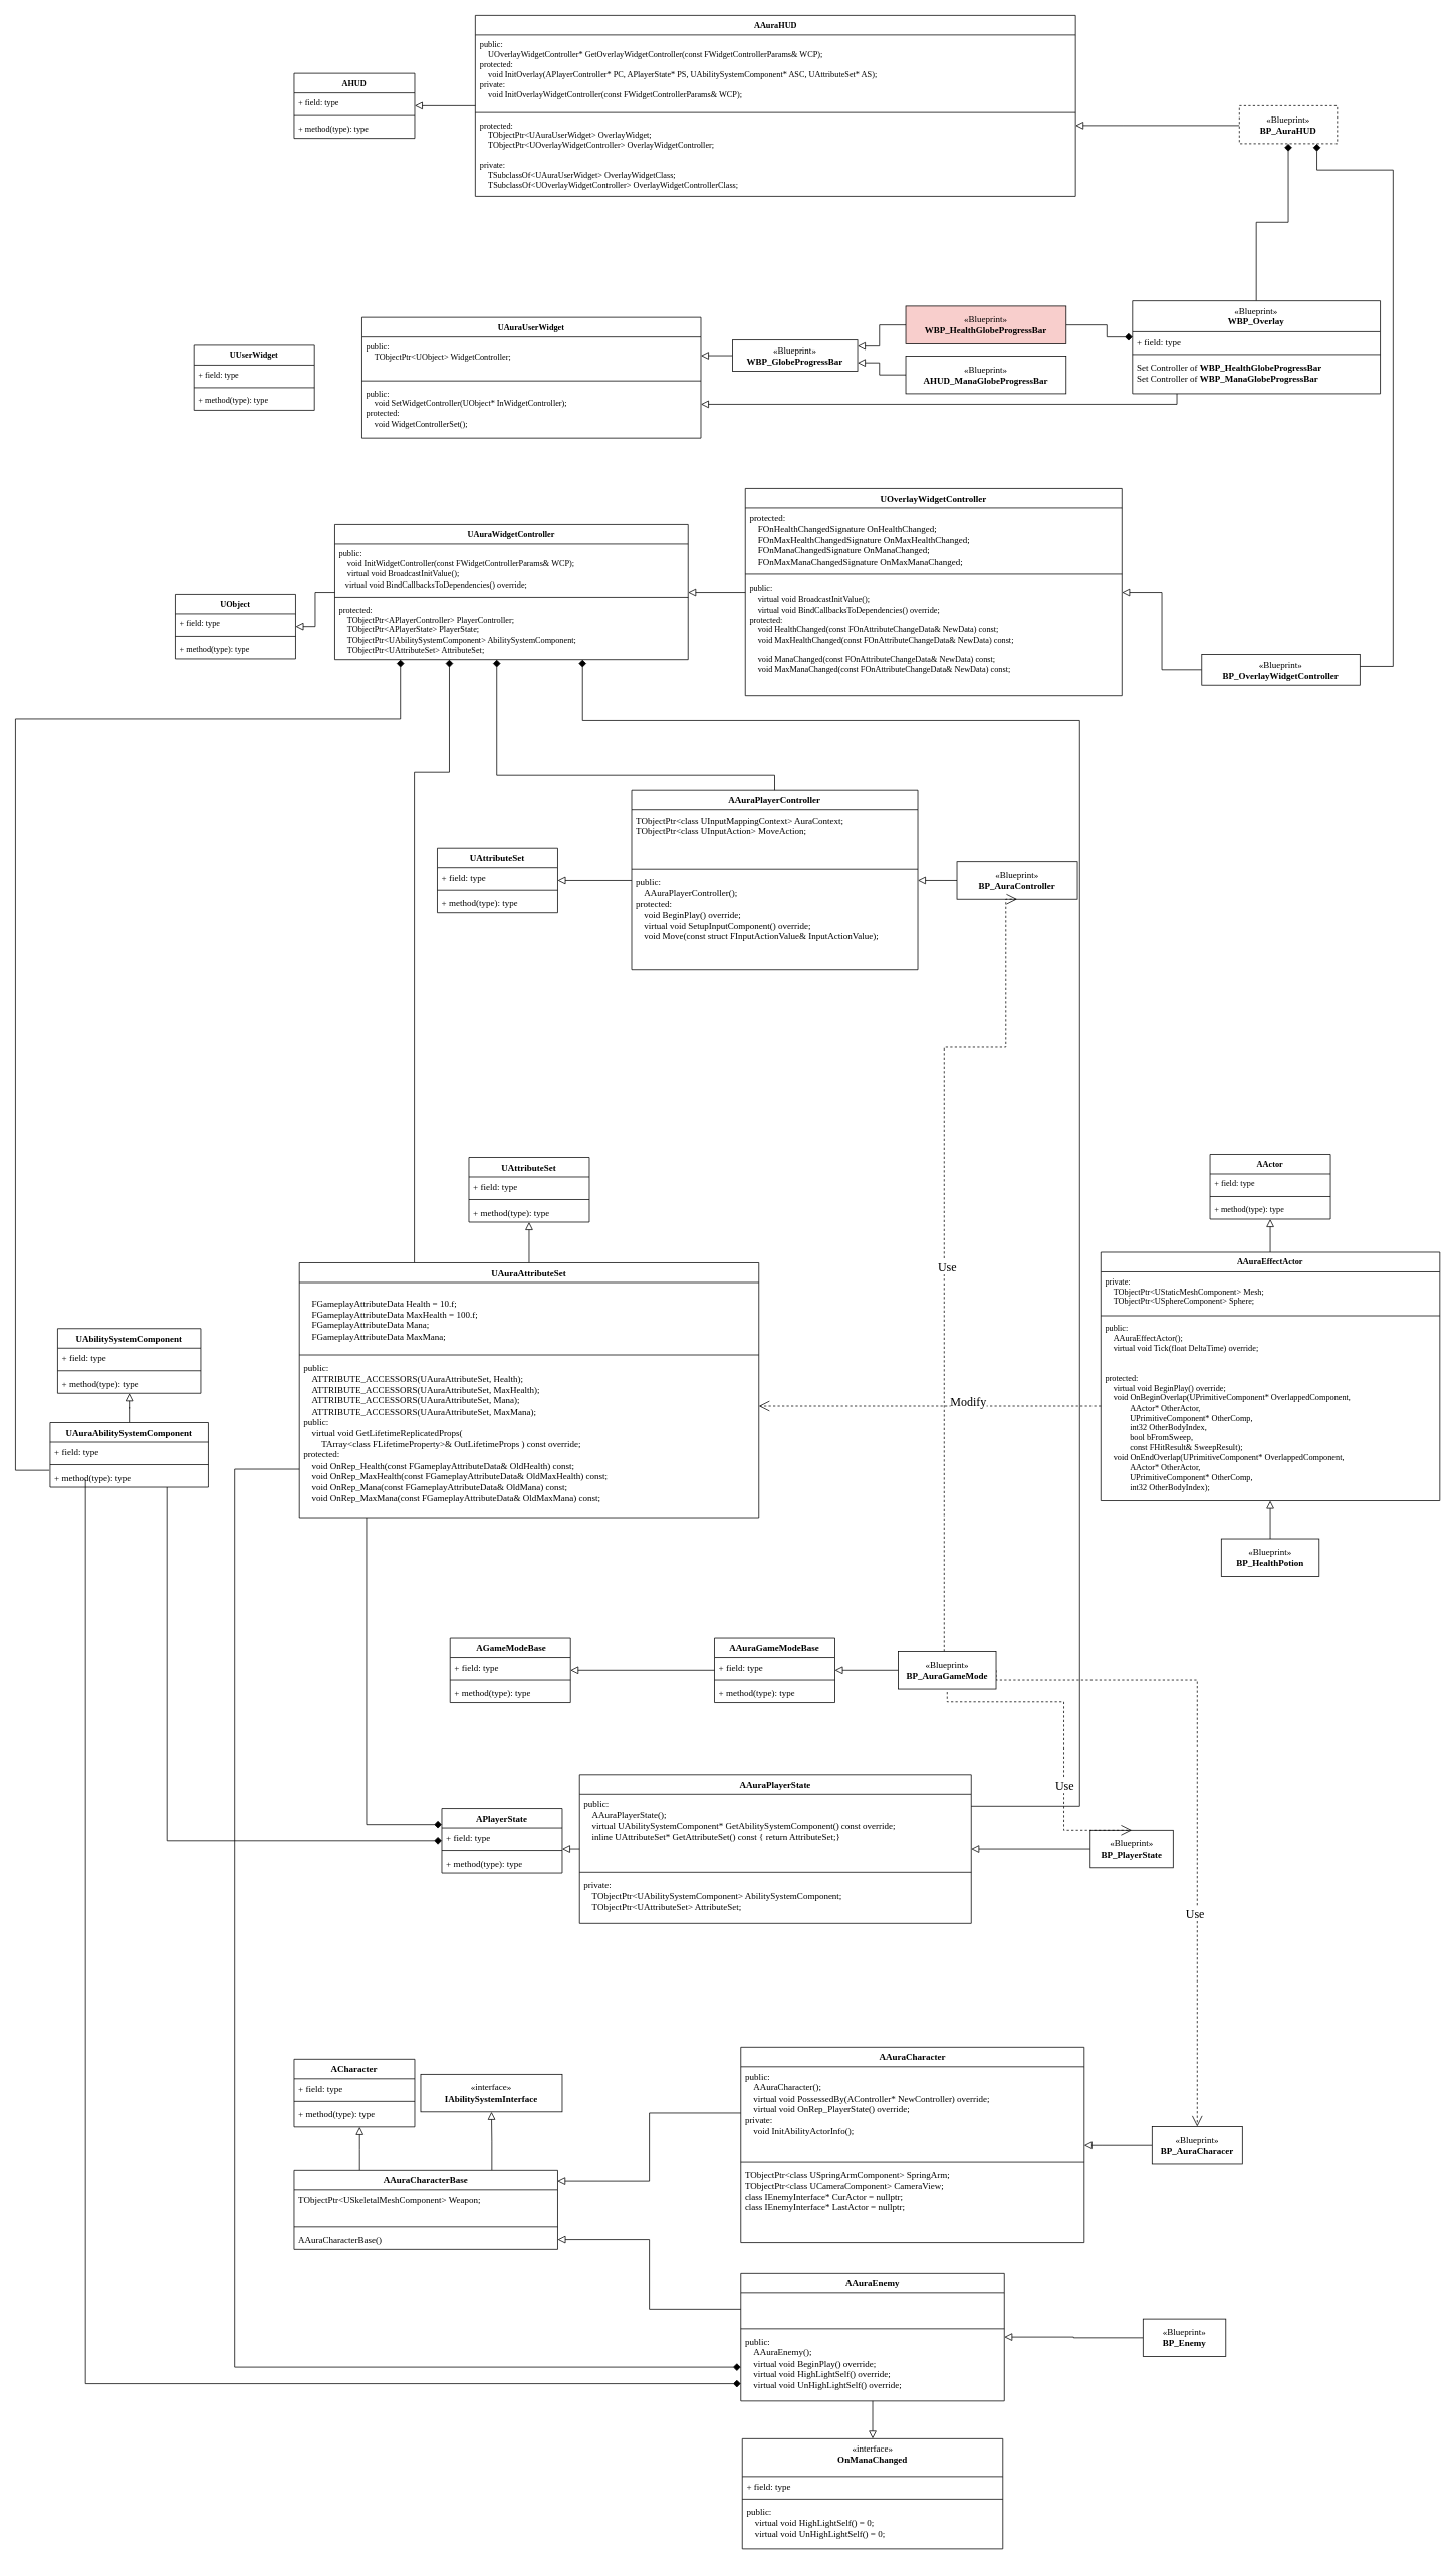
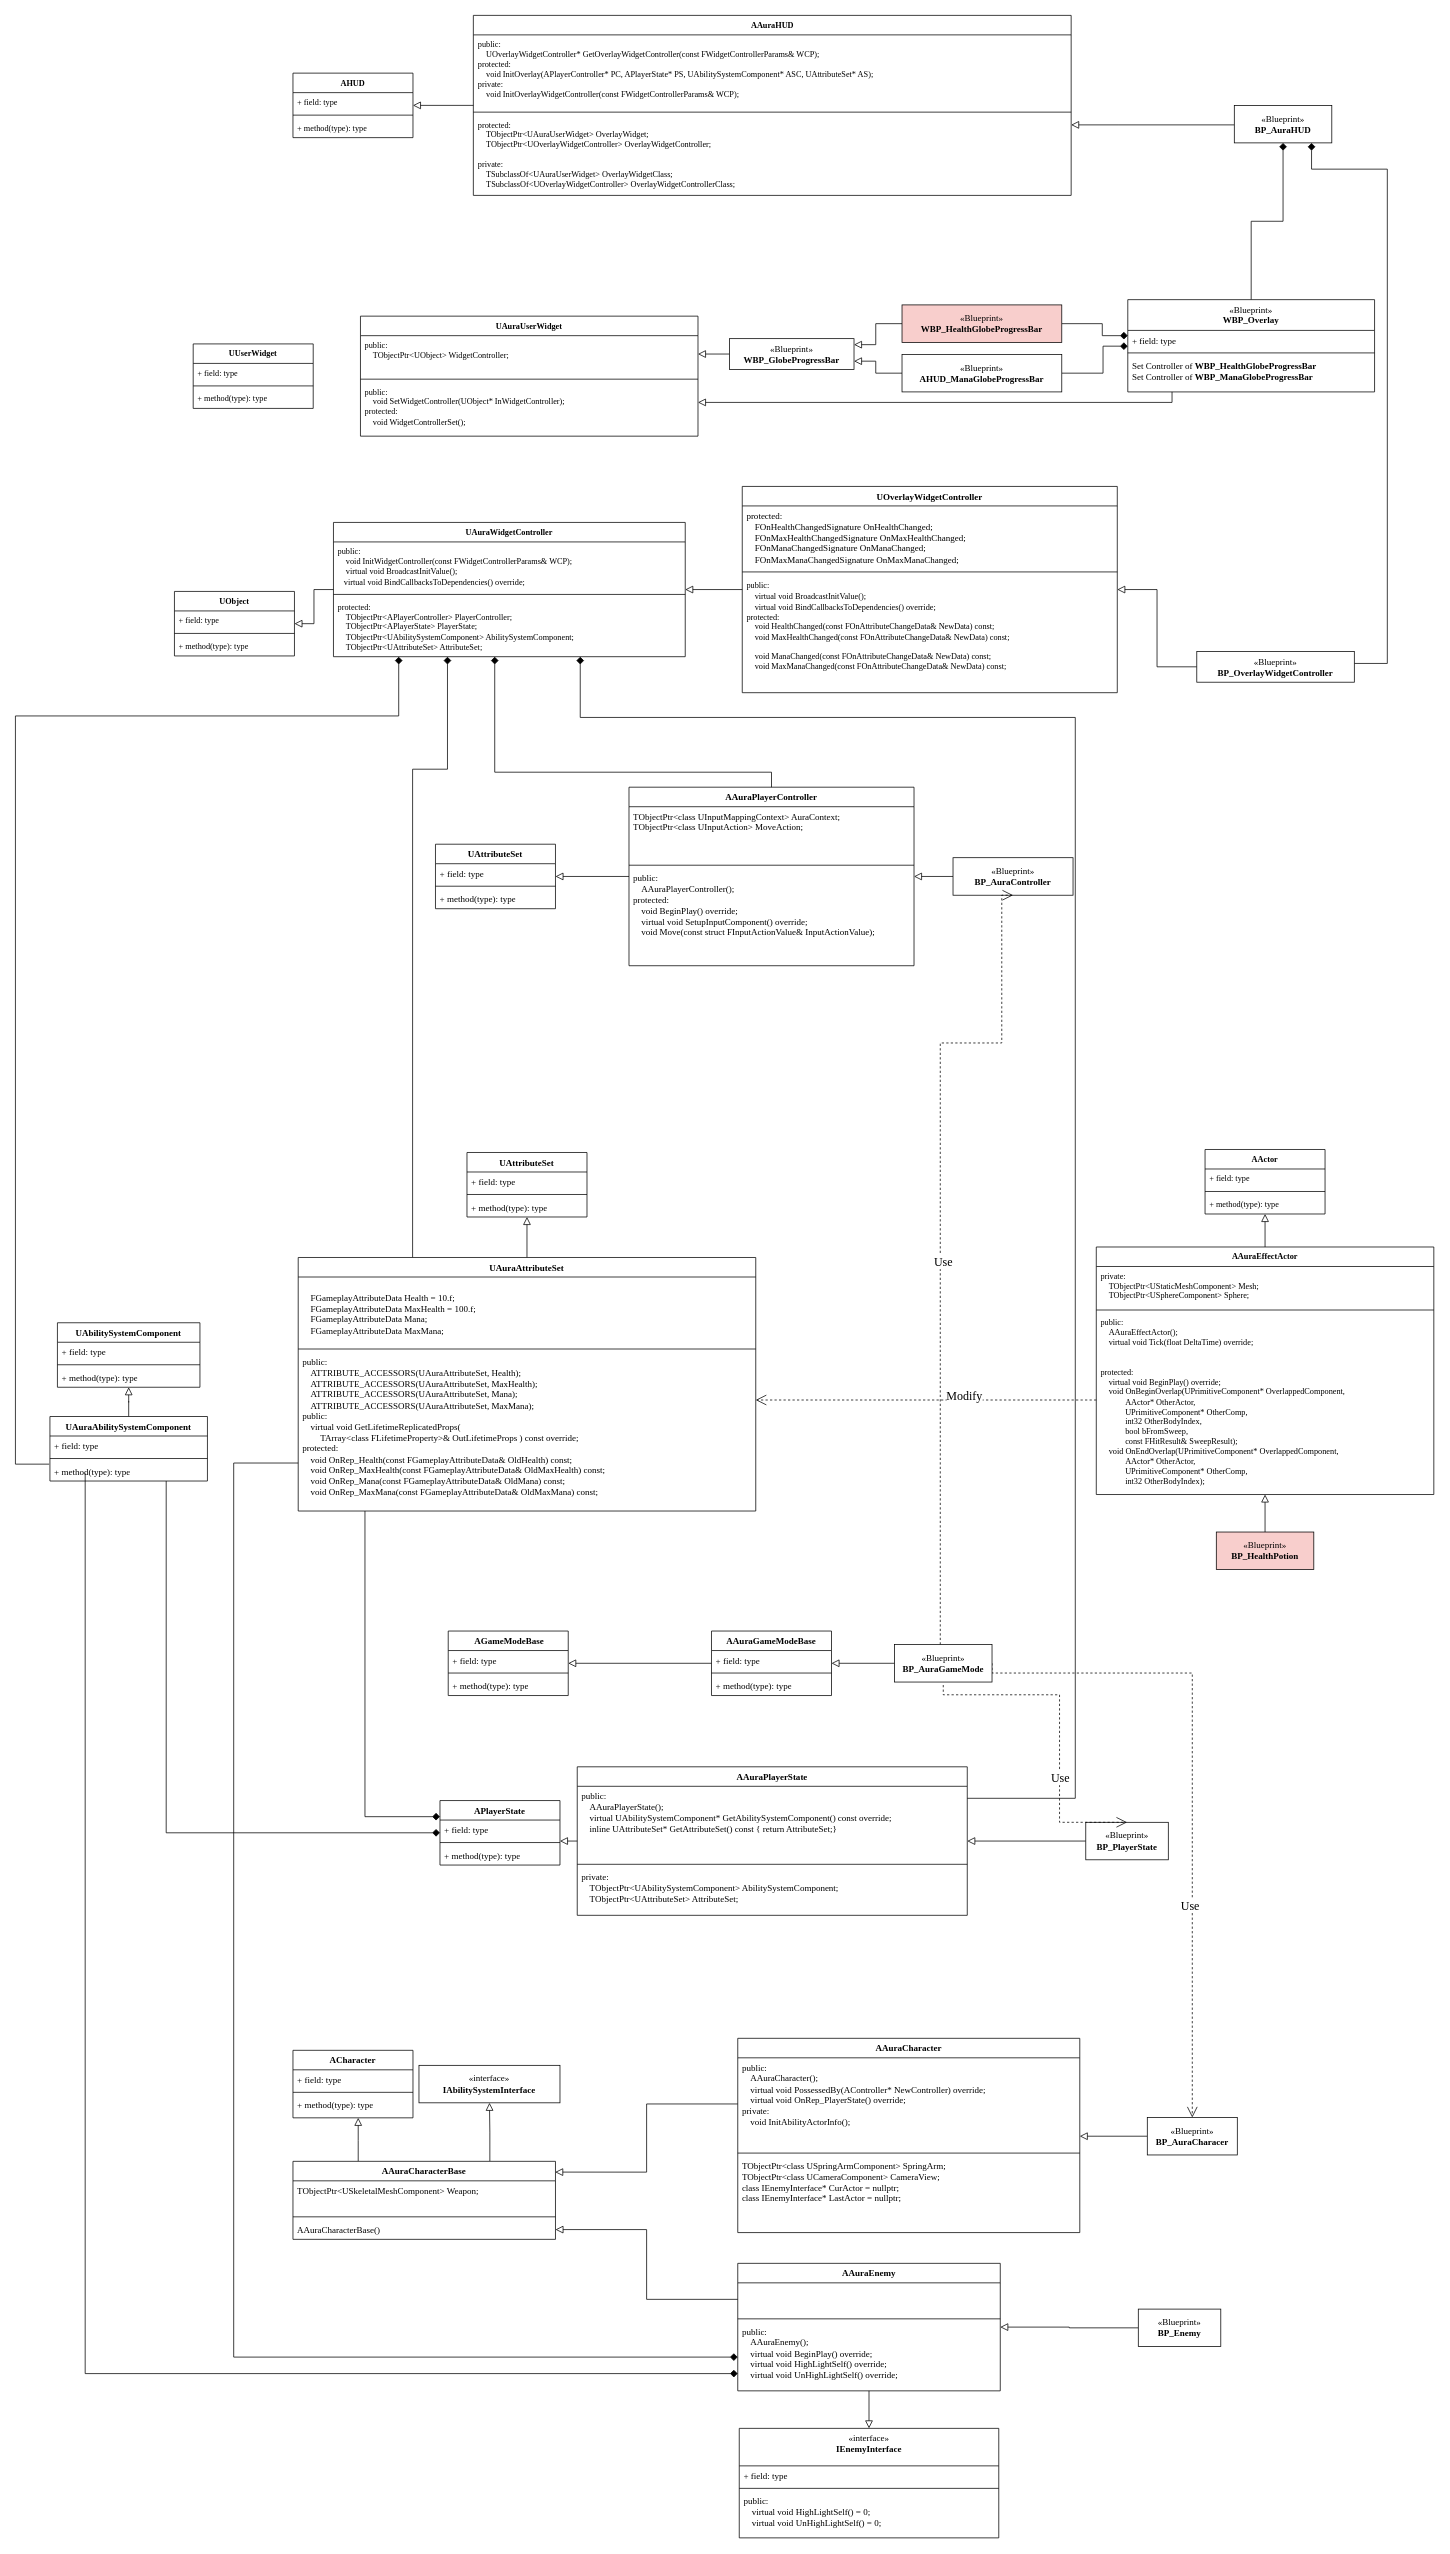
- <mxCell id="141" value="«Blueprint»&lt;br&gt;&lt;b&gt;BP_AuraHUD&lt;/b&gt;" style="html=1;whiteSpace=wrap;fontFamily=Fira Code Regular;dashed=1;" parent="1" vertex="1"><mxGeometry x="1645" y="140" width="130" height="50" as="geometry" /></mxCell>
+ <mxCell id="141" value="«Blueprint»&lt;br&gt;&lt;b&gt;BP_AuraHUD&lt;/b&gt;" style="html=1;whiteSpace=wrap;fontFamily=Fira Code Regular;" parent="1" vertex="1"><mxGeometry x="1645" y="140" width="130" height="50" as="geometry" /></mxCell>
+ <mxCell id="152" style="edgeStyle=orthogonalEdgeStyle;rounded=0;orthogonalLoop=1;jettySize=auto;html=1;strokeColor=default;align=center;verticalAlign=middle;fontFamily=Fira Code Regular;fontSize=11;fontColor=default;labelBackgroundColor=default;endArrow=diamond;endFill=1;endSize=8;" parent="1" source="153" target="156" edge="1"><mxGeometry relative="1" as="geometry"><Array as="points"><mxPoint x="1470" y="497" /><mxPoint x="1470" y="461" /><mxPoint x="1601" y="461" /></Array></mxGeometry></mxCell>
- <mxCell id="114" value="«Blueprint»&lt;br&gt;&lt;b&gt;BP_HealthPotion&lt;/b&gt;" style="html=1;whiteSpace=wrap;fontFamily=Fira Code Regular;" parent="1" vertex="1"><mxGeometry x="1621" y="2042" width="130" height="50" as="geometry" /></mxCell>
+ <mxCell id="114" value="«Blueprint»&lt;br&gt;&lt;b&gt;BP_HealthPotion&lt;/b&gt;" style="html=1;whiteSpace=wrap;fontFamily=Fira Code Regular;fillColor=#f8cecc;" parent="1" vertex="1"><mxGeometry x="1621" y="2042" width="130" height="50" as="geometry" /></mxCell>
- <mxCell id="28" value="&lt;span style=&quot;font-weight: 400;&quot;&gt;«interface»&lt;/span&gt;&lt;br style=&quot;font-weight: 400;&quot;&gt;OnManaChanged" style="swimlane;fontStyle=1;align=center;verticalAlign=top;childLayout=stackLayout;horizontal=1;startSize=50;horizontalStack=0;resizeParent=1;resizeParentMax=0;resizeLast=0;collapsible=1;marginBottom=0;whiteSpace=wrap;html=1;fontFamily=Fira Code Regular;" parent="1" vertex="1"><mxGeometry x="985" y="3237" width="346" height="146" as="geometry" /></mxCell>
+ <mxCell id="28" value="&lt;span style=&quot;font-weight: 400;&quot;&gt;«interface»&lt;/span&gt;&lt;br style=&quot;font-weight: 400;&quot;&gt;IEnemyInterface" style="swimlane;fontStyle=1;align=center;verticalAlign=top;childLayout=stackLayout;horizontal=1;startSize=50;horizontalStack=0;resizeParent=1;resizeParentMax=0;resizeLast=0;collapsible=1;marginBottom=0;whiteSpace=wrap;html=1;fontFamily=Fira Code Regular;" parent="1" vertex="1"><mxGeometry x="985" y="3237" width="346" height="146" as="geometry" /></mxCell>
